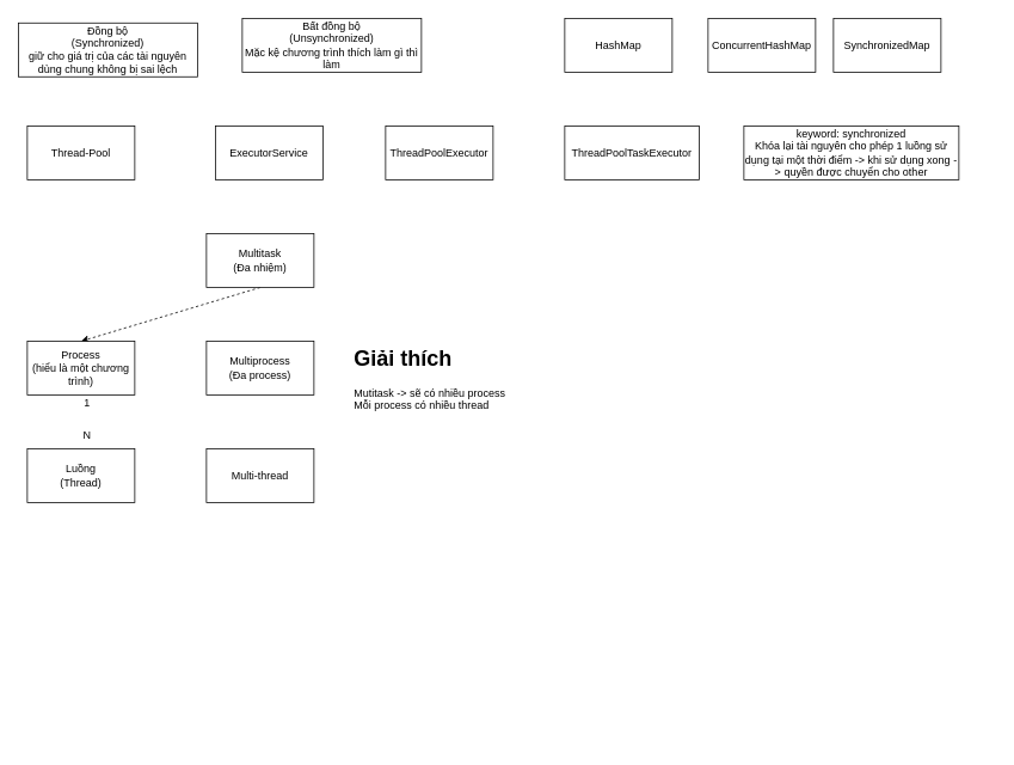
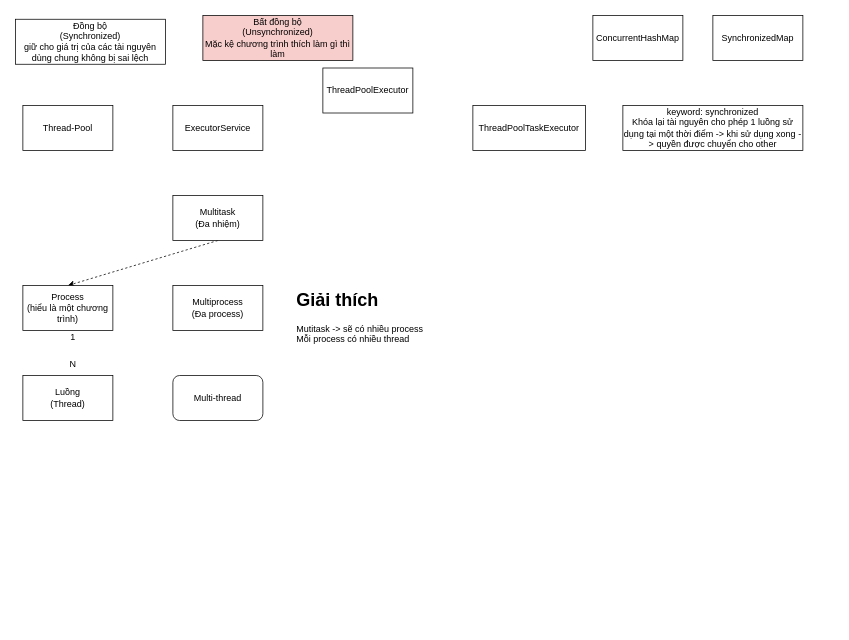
- <mxCell id="3" value="Bất đồng bộ&lt;br&gt;(Unsynchronized)&lt;br&gt;Mặc kệ chương trình thích làm gì thì làm" style="rounded=0;whiteSpace=wrap;html=1;fillColor=#FFFFFF;" vertex="1" parent="1"><mxGeometry x="270" y="20" width="200" height="60" as="geometry" /></mxCell>
+ <mxCell id="3" value="Bất đồng bộ&lt;br&gt;(Unsynchronized)&lt;br&gt;Mặc kệ chương trình thích làm gì thì làm" style="rounded=0;whiteSpace=wrap;html=1;fillColor=#f8cecc;" vertex="1" parent="1"><mxGeometry x="270" y="20" width="200" height="60" as="geometry" /></mxCell>
- <mxCell id="7" value="HashMap" style="rounded=0;whiteSpace=wrap;html=1;fillColor=#FFFFFF;" vertex="1" parent="1"><mxGeometry x="630" y="20" width="120" height="60" as="geometry" /></mxCell>
- <mxCell id="9" value="SynchronizedMap" style="rounded=0;whiteSpace=wrap;html=1;fillColor=#FFFFFF;" vertex="1" parent="1"><mxGeometry x="930" y="20" width="120" height="60" as="geometry" /></mxCell>
+ <mxCell id="9" value="SynchronizedMap" style="rounded=0;whiteSpace=wrap;html=1;fillColor=#FFFFFF;" vertex="1" parent="1"><mxGeometry x="950" y="20" width="120" height="60" as="geometry" /></mxCell>
- <mxCell id="11" value="ExecutorService" style="rounded=0;whiteSpace=wrap;html=1;fillColor=#FFFFFF;" vertex="1" parent="1"><mxGeometry x="240" y="140" width="120" height="60" as="geometry" /></mxCell>
+ <mxCell id="11" value="ExecutorService" style="rounded=0;whiteSpace=wrap;html=1;fillColor=#FFFFFF;" vertex="1" parent="1"><mxGeometry x="230" y="140" width="120" height="60" as="geometry" /></mxCell>
- <mxCell id="12" value="ThreadPoolExecutor" style="rounded=0;whiteSpace=wrap;html=1;fillColor=#FFFFFF;" vertex="1" parent="1"><mxGeometry x="430" y="140" width="120" height="60" as="geometry" /></mxCell>
+ <mxCell id="12" value="ThreadPoolExecutor" style="rounded=0;whiteSpace=wrap;html=1;fillColor=#FFFFFF;" vertex="1" parent="1"><mxGeometry x="430" y="90" width="120" height="60" as="geometry" /></mxCell>
- <mxCell id="4" value="Multi-thread" style="rounded=0;whiteSpace=wrap;html=1;fillColor=#FFFFFF;" vertex="1" parent="1"><mxGeometry x="230" y="500" width="120" height="60" as="geometry" /></mxCell>
+ <mxCell id="4" value="Multi-thread" style="whiteSpace=wrap;html=1;fillColor=#FFFFFF;rounded=1;" vertex="1" parent="1"><mxGeometry x="230" y="500" width="120" height="60" as="geometry" /></mxCell>
